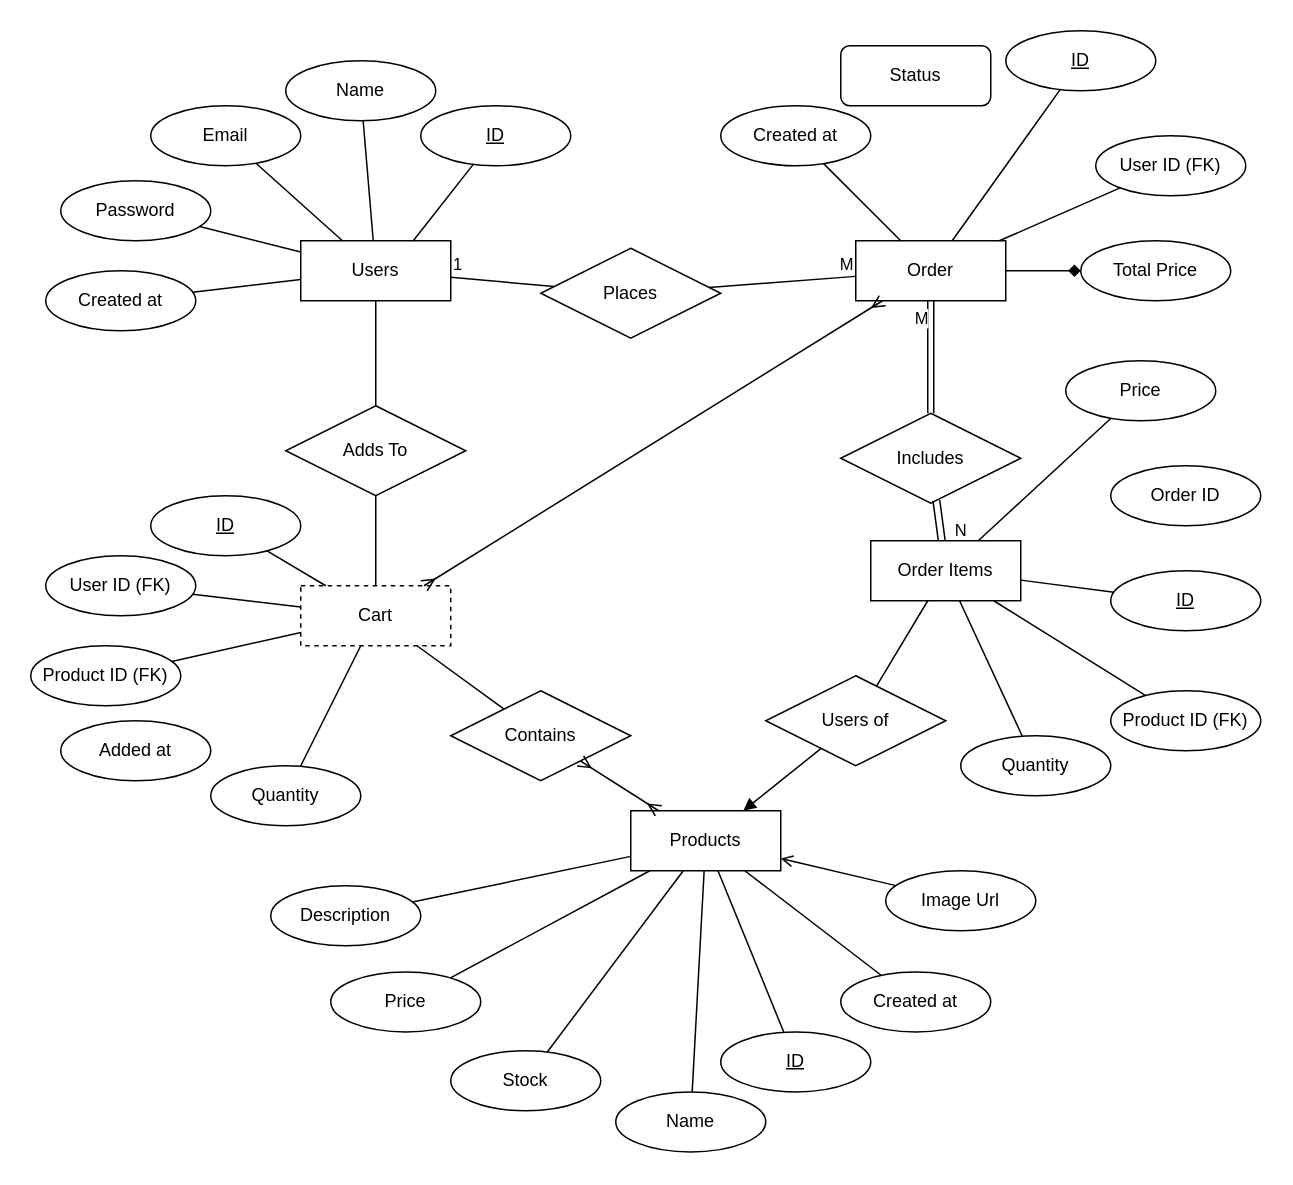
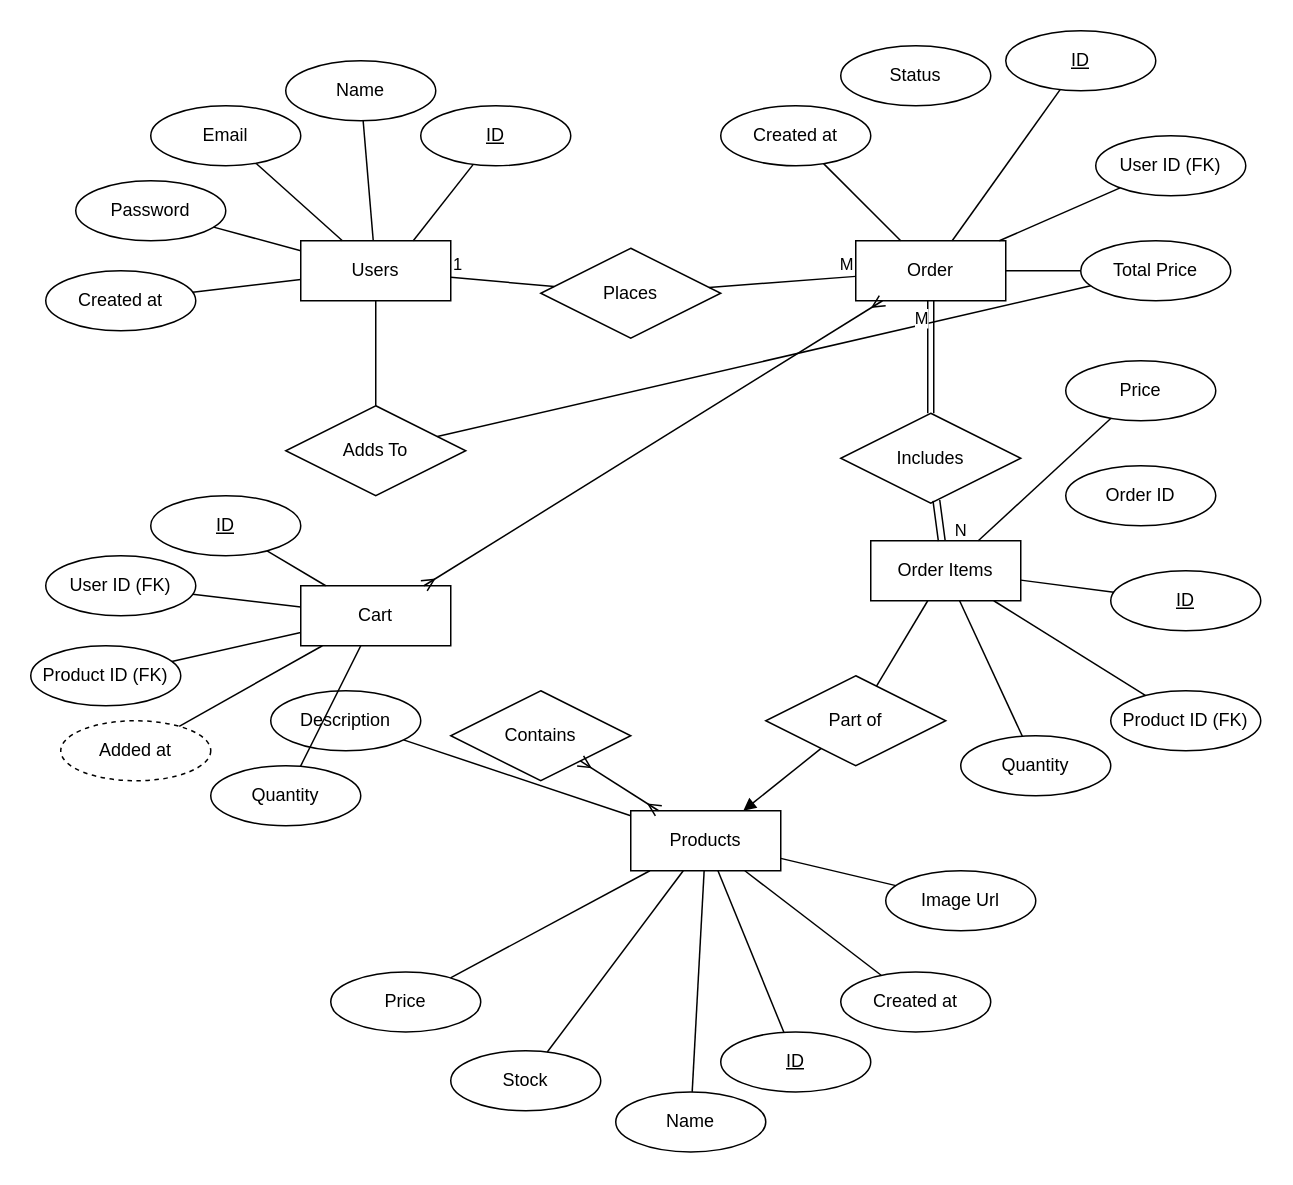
- <mxCell id="43" value="Status" style="whiteSpace=wrap;html=1;align=center;rounded=1;" vertex="1" parent="1"><mxGeometry x="560" y="30" width="100" height="40" as="geometry" /></mxCell>
+ <mxCell id="43" value="Status" style="ellipse;whiteSpace=wrap;html=1;align=center;" vertex="1" parent="1"><mxGeometry x="560" y="30" width="100" height="40" as="geometry" /></mxCell>
- <mxCell id="10" value="Password" style="ellipse;whiteSpace=wrap;html=1;align=center;" vertex="1" parent="1"><mxGeometry x="40" y="120" width="100" height="40" as="geometry" /></mxCell>
+ <mxCell id="10" value="Password" style="ellipse;whiteSpace=wrap;html=1;align=center;" vertex="1" parent="1"><mxGeometry x="50" y="120" width="100" height="40" as="geometry" /></mxCell>
- <mxCell id="46" value="" style="endArrow=diamond;html=1;rounded=0;" edge="1" parent="1" source="5" target="42"><mxGeometry relative="1" as="geometry"><mxPoint x="680" y="190" as="sourcePoint" /><mxPoint x="780" y="190" as="targetPoint" /></mxGeometry></mxCell>
+ <mxCell id="46" value="" style="endArrow=none;html=1;rounded=0;" edge="1" parent="1" source="5" target="42"><mxGeometry relative="1" as="geometry"><mxPoint x="680" y="190" as="sourcePoint" /><mxPoint x="780" y="190" as="targetPoint" /></mxGeometry></mxCell>
- <mxCell id="48" value="Order ID" style="ellipse;whiteSpace=wrap;html=1;align=center;shadow=0;" vertex="1" parent="1"><mxGeometry x="740" y="310" width="100" height="40" as="geometry" /></mxCell>
+ <mxCell id="48" value="Order ID" style="ellipse;whiteSpace=wrap;html=1;align=center;shadow=0;" vertex="1" parent="1"><mxGeometry x="710" y="310" width="100" height="40" as="geometry" /></mxCell>
- <mxCell id="66" value="" style="endArrow=none;html=1;rounded=0;strokeColor=default;align=center;verticalAlign=middle;fontFamily=Helvetica;fontSize=11;fontColor=default;labelBackgroundColor=default;" edge="1" parent="1" source="58" target="4"><mxGeometry relative="1" as="geometry"><mxPoint x="346" y="482" as="sourcePoint" /><mxPoint x="288" y="440" as="targetPoint" /></mxGeometry></mxCell>
+ <mxCell id="66" value="" style="endArrow=none;html=1;rounded=0;strokeColor=default;align=center;verticalAlign=middle;fontFamily=Helvetica;fontSize=11;fontColor=default;labelBackgroundColor=default;" edge="1" parent="1" source="58" target="42"><mxGeometry relative="1" as="geometry"><mxPoint x="346" y="482" as="sourcePoint" /><mxPoint x="288" y="440" as="targetPoint" /></mxGeometry></mxCell>
- <mxCell id="4" value="Cart" style="whiteSpace=wrap;html=1;align=center;dashed=1;" vertex="1" parent="1"><mxGeometry x="200" y="390" width="100" height="40" as="geometry" /></mxCell>
+ <mxCell id="4" value="Cart" style="whiteSpace=wrap;html=1;align=center;" vertex="1" parent="1"><mxGeometry x="200" y="390" width="100" height="40" as="geometry" /></mxCell>
- <mxCell id="38" value="" style="endArrow=none;html=1;rounded=0;" edge="1" parent="1" source="4" target="60"><mxGeometry relative="1" as="geometry"><mxPoint x="125" y="452" as="sourcePoint" /><mxPoint x="240" y="430" as="targetPoint" /></mxGeometry></mxCell>
+ <mxCell id="38" value="" style="endArrow=none;html=1;rounded=0;" edge="1" parent="1" source="4" target="33"><mxGeometry relative="1" as="geometry"><mxPoint x="125" y="452" as="sourcePoint" /><mxPoint x="240" y="430" as="targetPoint" /></mxGeometry></mxCell>
- <mxCell id="62" value="Users of" style="shape=rhombus;perimeter=rhombusPerimeter;whiteSpace=wrap;html=1;align=center;" vertex="1" parent="1"><mxGeometry x="510" y="450" width="120" height="60" as="geometry" /></mxCell>
+ <mxCell id="62" value="Part of" style="shape=rhombus;perimeter=rhombusPerimeter;whiteSpace=wrap;html=1;align=center;" vertex="1" parent="1"><mxGeometry x="510" y="450" width="120" height="60" as="geometry" /></mxCell>
- <mxCell id="33" value="Added at" style="ellipse;whiteSpace=wrap;html=1;align=center;" vertex="1" parent="1"><mxGeometry x="40" y="480" width="100" height="40" as="geometry" /></mxCell>
+ <mxCell id="33" value="Added at" style="ellipse;whiteSpace=wrap;html=1;align=center;dashed=1;" vertex="1" parent="1"><mxGeometry x="40" y="480" width="100" height="40" as="geometry" /></mxCell>
- <mxCell id="63" value="" style="endArrow=open;html=1;rounded=0;" edge="1" parent="1" source="17" target="3"><mxGeometry relative="1" as="geometry"><mxPoint x="560" y="662" as="sourcePoint" /><mxPoint x="492" y="600" as="targetPoint" /></mxGeometry></mxCell>
+ <mxCell id="63" value="" style="endArrow=none;html=1;rounded=0;" edge="1" parent="1" source="17" target="3"><mxGeometry relative="1" as="geometry"><mxPoint x="560" y="662" as="sourcePoint" /><mxPoint x="492" y="600" as="targetPoint" /></mxGeometry></mxCell>
- <mxCell id="14" value="Description" style="ellipse;whiteSpace=wrap;html=1;align=center;" vertex="1" parent="1"><mxGeometry x="180" y="590" width="100" height="40" as="geometry" /></mxCell>
+ <mxCell id="14" value="Description" style="ellipse;whiteSpace=wrap;html=1;align=center;" vertex="1" parent="1"><mxGeometry x="180" y="460" width="100" height="40" as="geometry" /></mxCell>
